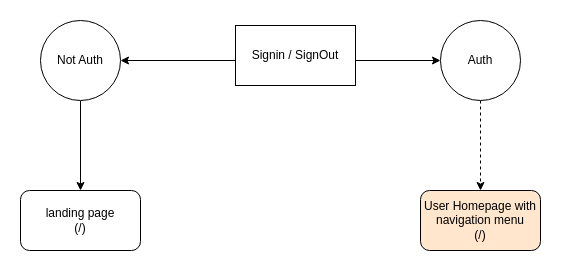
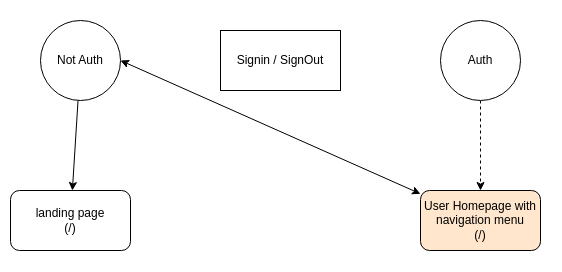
- <mxCell id="9" value="Signin / SignOut" style="whiteSpace=wrap;html=1;" vertex="1" parent="1"><mxGeometry x="235" y="25" width="120" height="60" as="geometry" /></mxCell>
+ <mxCell id="9" value="Signin / SignOut" style="whiteSpace=wrap;html=1;" vertex="1" parent="1"><mxGeometry x="220" y="30" width="120" height="60" as="geometry" /></mxCell>
- <mxCell id="8" value="" style="endArrow=classic;startArrow=classic;html=1;exitX=1;exitY=0.5;exitDx=0;exitDy=0;entryX=0;entryY=0.5;entryDx=0;entryDy=0;" edge="1" parent="1" source="3" target="5"><mxGeometry width="50" height="50" relative="1" as="geometry"><mxPoint x="350" y="190" as="sourcePoint" /><mxPoint x="400" y="140" as="targetPoint" /></mxGeometry></mxCell>
+ <mxCell id="8" value="" style="endArrow=classic;startArrow=classic;html=1;exitX=1;exitY=0.5;exitDx=0;exitDy=0;" edge="1" parent="1" source="3" target="7"><mxGeometry width="50" height="50" relative="1" as="geometry"><mxPoint x="350" y="190" as="sourcePoint" /><mxPoint x="400" y="140" as="targetPoint" /></mxGeometry></mxCell>
- <mxCell id="6" value="landing page&lt;br&gt;(/)" style="rounded=1;whiteSpace=wrap;html=1;" vertex="1" parent="1"><mxGeometry x="20" y="190" width="120" height="60" as="geometry" /></mxCell>
+ <mxCell id="6" value="landing page&lt;br&gt;(/)" style="rounded=1;whiteSpace=wrap;html=1;" vertex="1" parent="1"><mxGeometry x="10" y="190" width="120" height="60" as="geometry" /></mxCell>
